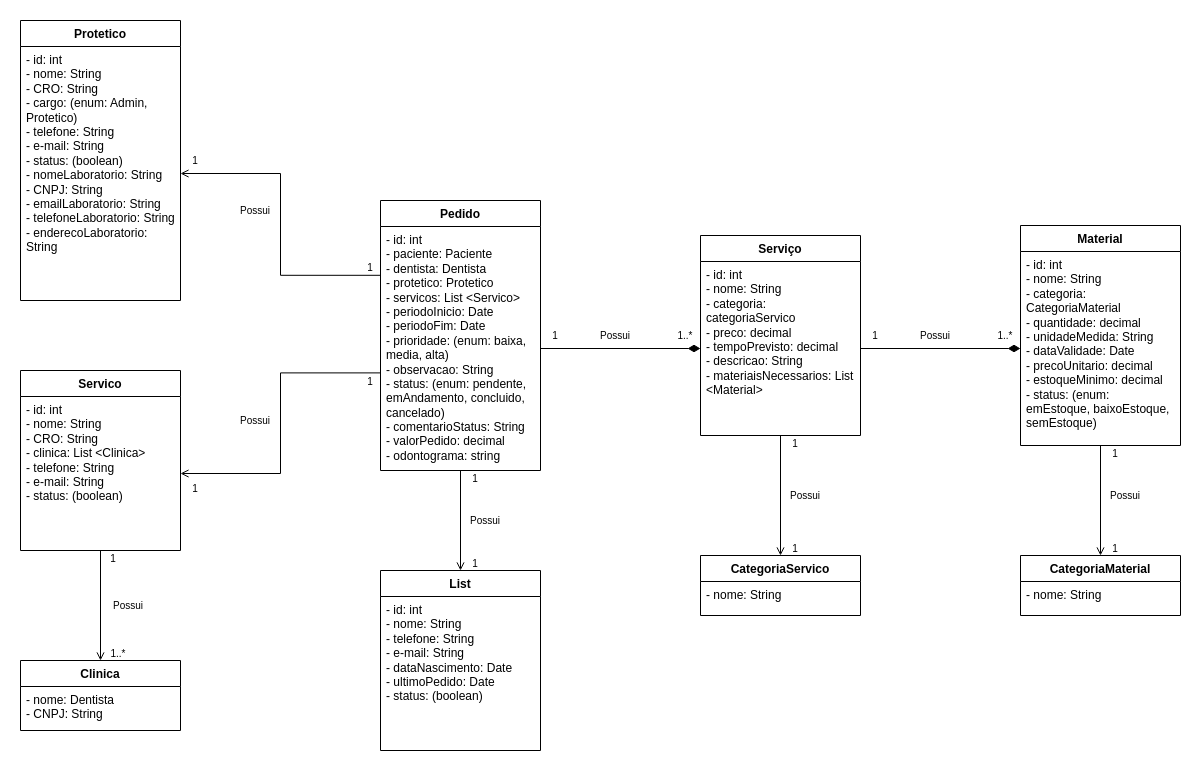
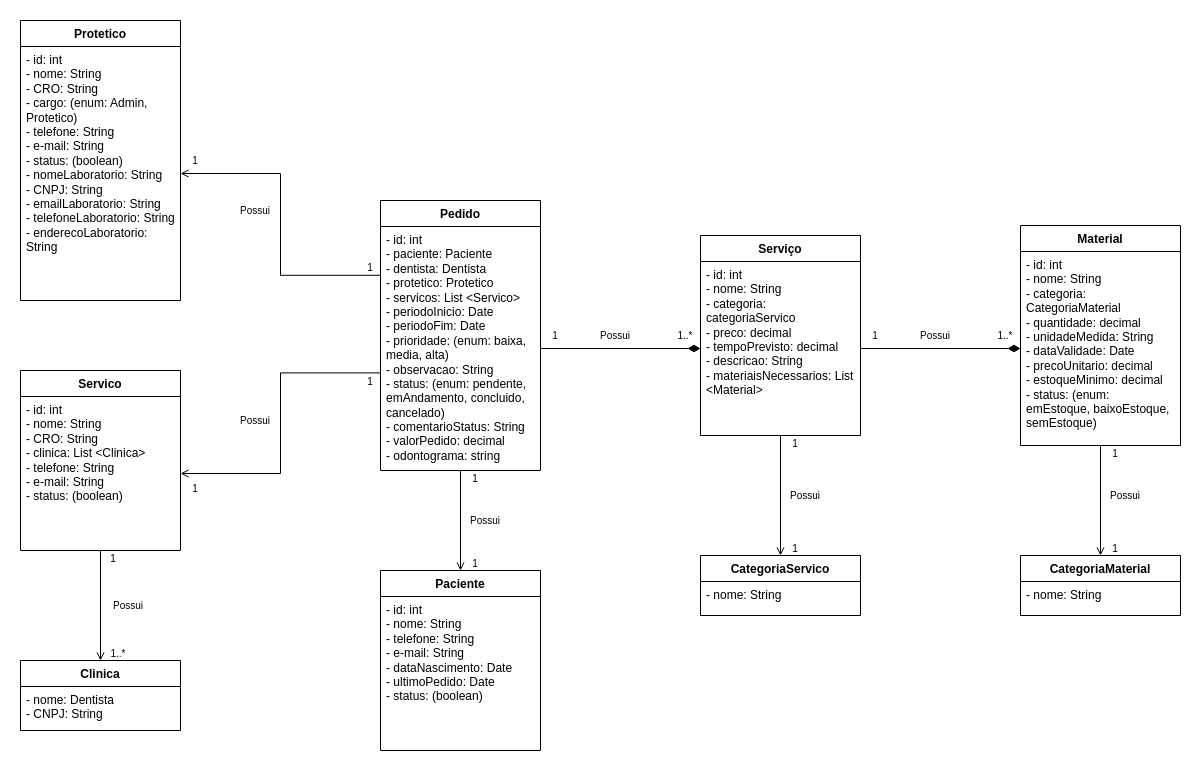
- <mxCell id="6" value="List" style="swimlane;fontStyle=1;align=center;verticalAlign=top;childLayout=stackLayout;horizontal=1;startSize=26;horizontalStack=0;resizeParent=1;resizeParentMax=0;resizeLast=0;collapsible=1;marginBottom=0;whiteSpace=wrap;html=1;" parent="1" vertex="1"><mxGeometry x="380" y="570" width="160" height="180" as="geometry" /></mxCell>
+ <mxCell id="6" value="Paciente" style="swimlane;fontStyle=1;align=center;verticalAlign=top;childLayout=stackLayout;horizontal=1;startSize=26;horizontalStack=0;resizeParent=1;resizeParentMax=0;resizeLast=0;collapsible=1;marginBottom=0;whiteSpace=wrap;html=1;" parent="1" vertex="1"><mxGeometry x="380" y="570" width="160" height="180" as="geometry" /></mxCell>
